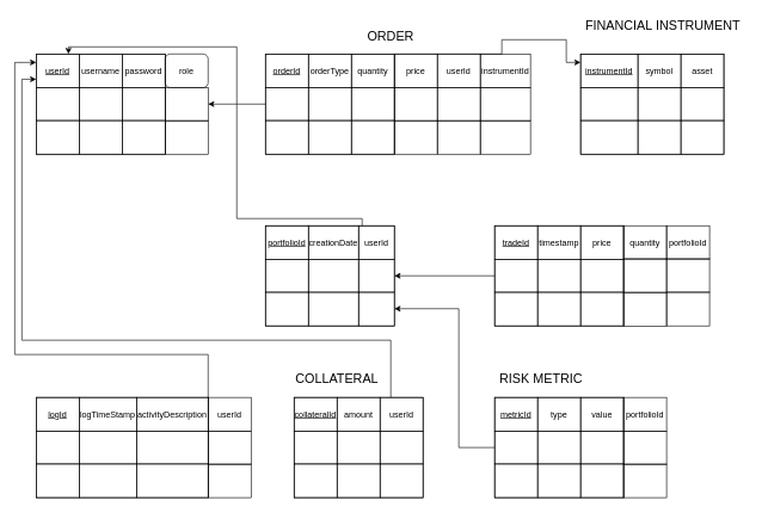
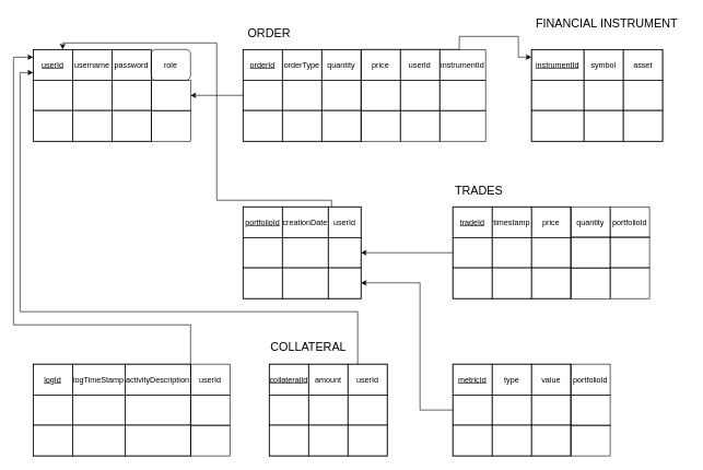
- <mxCell id="115" value="&lt;font style=&quot;font-size: 18px;&quot;&gt;ORDER&lt;/font&gt;" style="text;html=1;strokeColor=none;fillColor=none;align=center;verticalAlign=middle;whiteSpace=wrap;rounded=0;" parent="1" vertex="1"><mxGeometry x="515" y="35" width="60" height="30" as="geometry" /></mxCell>
+ <mxCell id="115" value="&lt;font style=&quot;font-size: 18px;&quot;&gt;ORDER&lt;/font&gt;" style="text;html=1;strokeColor=none;fillColor=none;align=center;verticalAlign=middle;whiteSpace=wrap;rounded=0;" parent="1" vertex="1"><mxGeometry x="380" y="35" width="60" height="30" as="geometry" /></mxCell>
+ <mxCell id="118" value="&lt;font style=&quot;font-size: 18px;&quot;&gt;TRADES&lt;/font&gt;" style="text;html=1;strokeColor=none;fillColor=none;align=center;verticalAlign=middle;whiteSpace=wrap;rounded=0;" parent="1" vertex="1"><mxGeometry x="700" y="275" width="60" height="30" as="geometry" /></mxCell>
- <mxCell id="117" value="&lt;font style=&quot;font-size: 18px;&quot;&gt;RISK METRIC&lt;/font&gt;" style="text;html=1;strokeColor=none;fillColor=none;align=center;verticalAlign=middle;whiteSpace=wrap;rounded=0;" parent="1" vertex="1"><mxGeometry x="640" y="515" width="230" height="30" as="geometry" /></mxCell>
